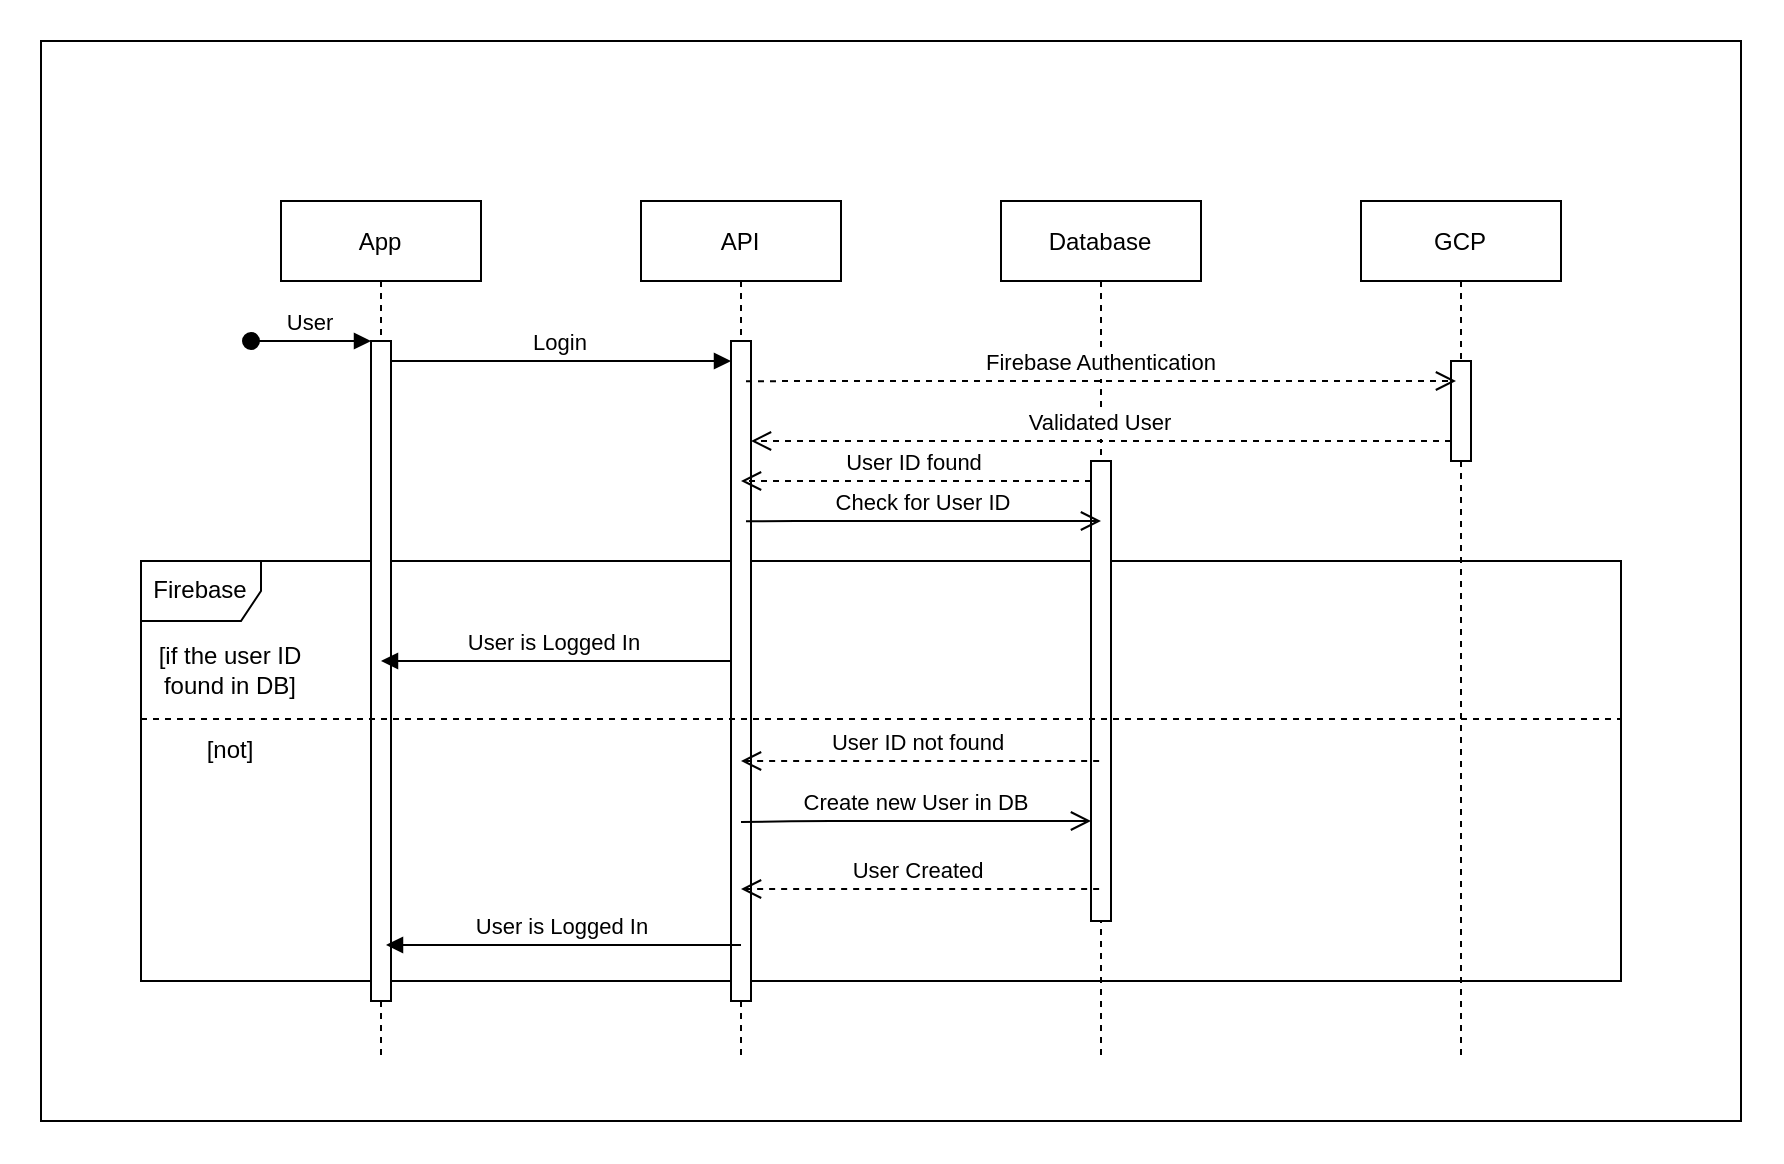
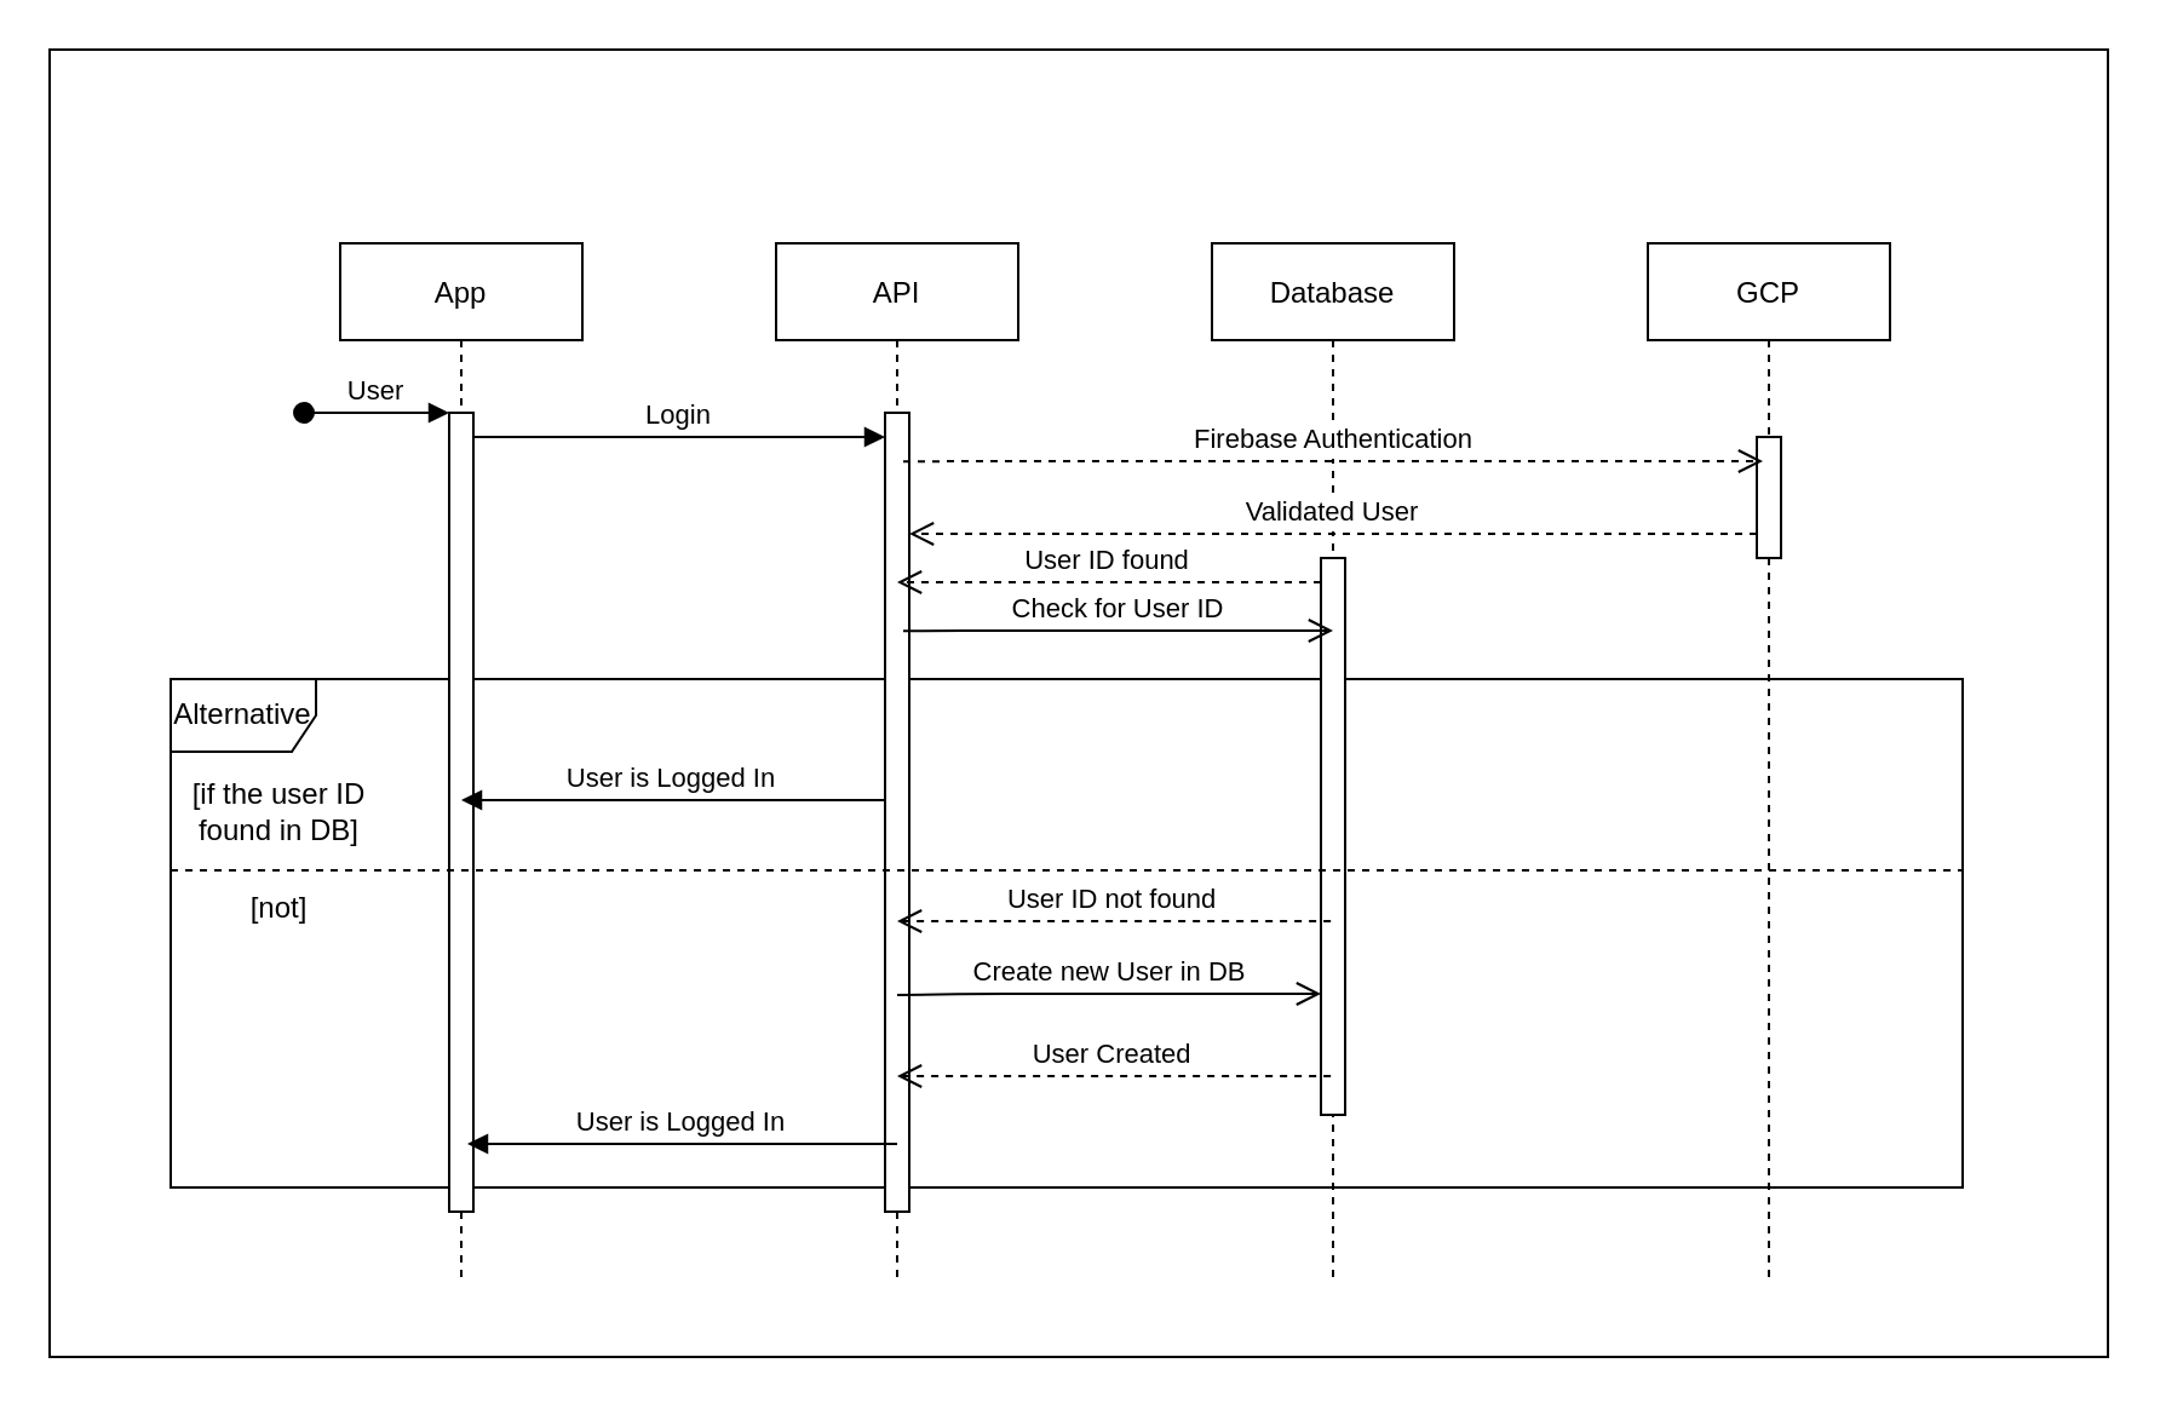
- <mxCell id="3" value="Firebase" style="shape=umlFrame;whiteSpace=wrap;html=1;" vertex="1" parent="1"><mxGeometry x="70" y="280" width="740" height="210" as="geometry" /></mxCell>
+ <mxCell id="3" value="Alternative" style="shape=umlFrame;whiteSpace=wrap;html=1;" vertex="1" parent="1"><mxGeometry x="70" y="280" width="740" height="210" as="geometry" /></mxCell>
